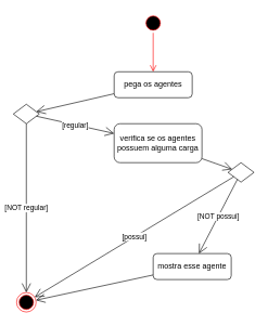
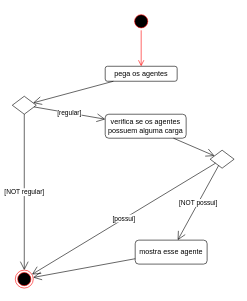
- <mxCell id="4" value="pega os agentes" style="rounded=1;whiteSpace=wrap;html=1;" parent="1" vertex="1"><mxGeometry x="175" y="110" width="120" height="40" as="geometry" /></mxCell>
+ <mxCell id="4" value="pega os agentes" style="rounded=1;whiteSpace=wrap;html=1;" parent="1" vertex="1"><mxGeometry x="175" y="110" width="120" height="25" as="geometry" /></mxCell>
- <mxCell id="5" value="verifica se os agentes possuem alguma carga" style="rounded=1;whiteSpace=wrap;html=1;" parent="1" vertex="1"><mxGeometry x="175" y="190" width="135" height="60" as="geometry" /></mxCell>
+ <mxCell id="5" value="verifica se os agentes possuem alguma carga" style="rounded=1;whiteSpace=wrap;html=1;" parent="1" vertex="1"><mxGeometry x="175" y="190" width="135" height="40" as="geometry" /></mxCell>
- <mxCell id="14" value="mostra esse agente" style="rounded=1;whiteSpace=wrap;html=1;" parent="1" vertex="1"><mxGeometry x="235" y="390" width="120" height="40" as="geometry" /></mxCell>
+ <mxCell id="14" value="mostra esse agente" style="rounded=1;whiteSpace=wrap;html=1;" parent="1" vertex="1"><mxGeometry x="225" y="400" width="120" height="40" as="geometry" /></mxCell>
